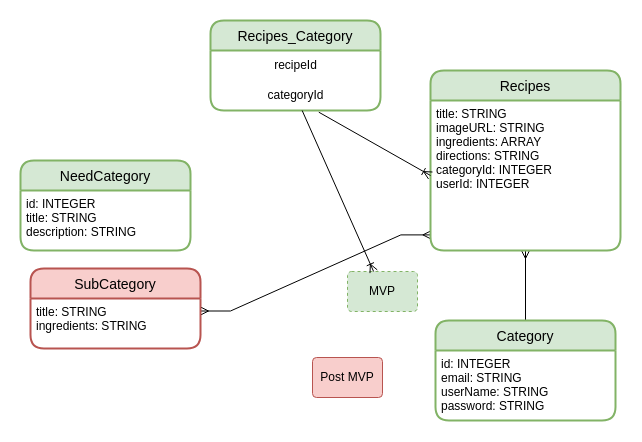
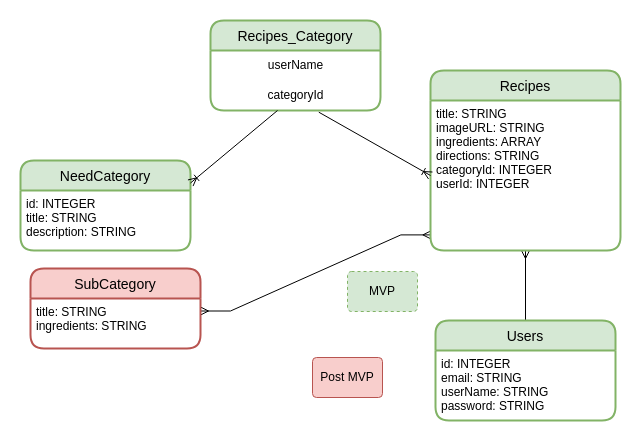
- <mxCell id="16" value="recipeId" style="text;html=1;resizable=0;autosize=1;align=center;verticalAlign=middle;points=[];fillColor=none;strokeColor=none;rounded=0;" vertex="1" parent="15"><mxGeometry y="30" width="170" height="30" as="geometry" /></mxCell>
+ <mxCell id="16" value="userName" style="text;html=1;resizable=0;autosize=1;align=center;verticalAlign=middle;points=[];fillColor=none;strokeColor=none;rounded=0;" vertex="1" parent="15"><mxGeometry y="30" width="170" height="30" as="geometry" /></mxCell>
- <mxCell id="18" value="" style="fontSize=12;html=1;endArrow=ERoneToMany;rounded=0;" edge="1" parent="1" source="17" target="13"><mxGeometry width="100" height="100" relative="1" as="geometry"><mxPoint x="310" y="280" as="sourcePoint" /><mxPoint x="250" y="150" as="targetPoint" /></mxGeometry></mxCell>
+ <mxCell id="18" value="" style="fontSize=12;html=1;endArrow=ERoneToMany;rounded=0;entryX=1;entryY=0.25;entryDx=0;entryDy=0;" edge="1" parent="1" source="17" target="4"><mxGeometry width="100" height="100" relative="1" as="geometry"><mxPoint x="310" y="280" as="sourcePoint" /><mxPoint x="250" y="150" as="targetPoint" /></mxGeometry></mxCell>
- <mxCell id="11" value="Category" style="swimlane;childLayout=stackLayout;horizontal=1;startSize=30;horizontalStack=0;rounded=1;fontSize=14;fontStyle=0;strokeWidth=2;resizeParent=0;resizeLast=1;shadow=0;dashed=0;align=center;fillColor=#d5e8d4;strokeColor=#82b366;" parent="1" vertex="1"><mxGeometry x="435" y="320" width="180" height="100" as="geometry" /></mxCell>
+ <mxCell id="11" value="Users" style="swimlane;childLayout=stackLayout;horizontal=1;startSize=30;horizontalStack=0;rounded=1;fontSize=14;fontStyle=0;strokeWidth=2;resizeParent=0;resizeLast=1;shadow=0;dashed=0;align=center;fillColor=#d5e8d4;strokeColor=#82b366;" parent="1" vertex="1"><mxGeometry x="435" y="320" width="180" height="100" as="geometry" /></mxCell>
